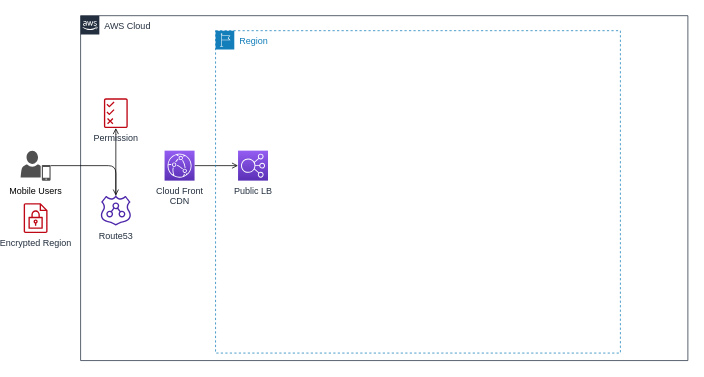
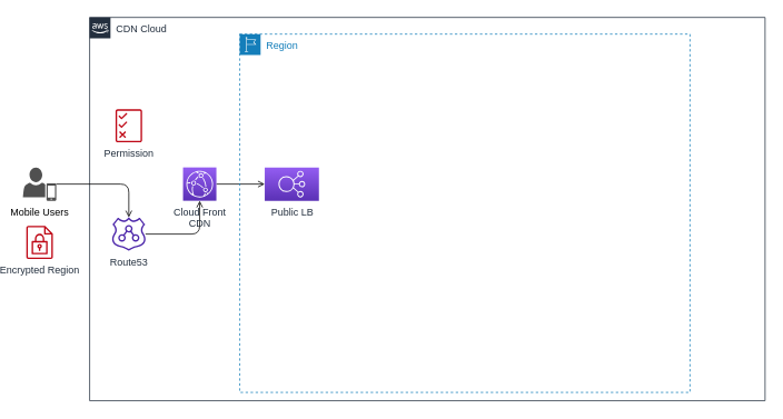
- <mxCell id="2" value="AWS Cloud" style="points=[[0,0],[0.25,0],[0.5,0],[0.75,0],[1,0],[1,0.25],[1,0.5],[1,0.75],[1,1],[0.75,1],[0.5,1],[0.25,1],[0,1],[0,0.75],[0,0.5],[0,0.25]];outlineConnect=0;gradientColor=none;html=1;whiteSpace=wrap;fontSize=12;fontStyle=0;container=1;pointerEvents=0;collapsible=0;recursiveResize=0;shape=mxgraph.aws4.group;grIcon=mxgraph.aws4.group_aws_cloud_alt;strokeColor=#232F3E;fillColor=none;verticalAlign=top;align=left;spacingLeft=30;fontColor=#232F3E;dashed=0;" vertex="1" parent="1"><mxGeometry y="20" width="810" height="460" as="geometry" x="100" /></mxCell>
+ <mxCell id="2" value="CDN Cloud" style="points=[[0,0],[0.25,0],[0.5,0],[0.75,0],[1,0],[1,0.25],[1,0.5],[1,0.75],[1,1],[0.75,1],[0.5,1],[0.25,1],[0,1],[0,0.75],[0,0.5],[0,0.25]];outlineConnect=0;gradientColor=none;html=1;whiteSpace=wrap;fontSize=12;fontStyle=0;container=1;pointerEvents=0;collapsible=0;recursiveResize=0;shape=mxgraph.aws4.group;grIcon=mxgraph.aws4.group_aws_cloud_alt;strokeColor=#232F3E;fillColor=none;verticalAlign=top;align=left;spacingLeft=30;fontColor=#232F3E;dashed=0;" vertex="1" parent="1"><mxGeometry y="20" width="810" height="460" as="geometry" x="100" /></mxCell>
- <mxCell id="3" value="" style="edgeStyle=orthogonalEdgeStyle;rounded=1;orthogonalLoop=1;jettySize=auto;html=1;strokeColor=#000000;strokeWidth=1;endArrow=open;endFill=0;targetPerimeterSpacing=0;" edge="1" parent="2" source="4" target="9"><mxGeometry relative="1" as="geometry" /></mxCell>
+ <mxCell id="3" value="" style="edgeStyle=orthogonalEdgeStyle;rounded=1;orthogonalLoop=1;jettySize=auto;html=1;strokeColor=#000000;strokeWidth=1;endArrow=open;endFill=0;targetPerimeterSpacing=0;" edge="1" parent="2" source="4" target="6"><mxGeometry relative="1" as="geometry" /></mxCell>
- <mxCell id="8" value="Public LB" style="sketch=0;points=[[0,0,0],[0.25,0,0],[0.5,0,0],[0.75,0,0],[1,0,0],[0,1,0],[0.25,1,0],[0.5,1,0],[0.75,1,0],[1,1,0],[0,0.25,0],[0,0.5,0],[0,0.75,0],[1,0.25,0],[1,0.5,0],[1,0.75,0]];outlineConnect=0;fontColor=#232F3E;gradientColor=#945DF2;gradientDirection=north;fillColor=#5A30B5;strokeColor=#ffffff;dashed=0;verticalLabelPosition=bottom;verticalAlign=top;align=center;html=1;fontSize=12;fontStyle=0;aspect=fixed;shape=mxgraph.aws4.resourceIcon;resIcon=mxgraph.aws4.elastic_load_balancing;" vertex="1" parent="7"><mxGeometry x="30" y="160" width="40" height="40" as="geometry" /></mxCell>
+ <mxCell id="8" value="Public LB" style="sketch=0;points=[[0,0,0],[0.25,0,0],[0.5,0,0],[0.75,0,0],[1,0,0],[0,1,0],[0.25,1,0],[0.5,1,0],[0.75,1,0],[1,1,0],[0,0.25,0],[0,0.5,0],[0,0.75,0],[1,0.25,0],[1,0.5,0],[1,0.75,0]];outlineConnect=0;fontColor=#232F3E;gradientColor=#945DF2;gradientDirection=north;fillColor=#5A30B5;strokeColor=#ffffff;dashed=0;verticalLabelPosition=bottom;verticalAlign=top;align=center;html=1;fontSize=12;fontStyle=0;aspect=fixed;shape=mxgraph.aws4.resourceIcon;resIcon=mxgraph.aws4.elastic_load_balancing;" vertex="1" parent="7"><mxGeometry x="30" y="160" width="65" height="40" as="geometry" /></mxCell>
